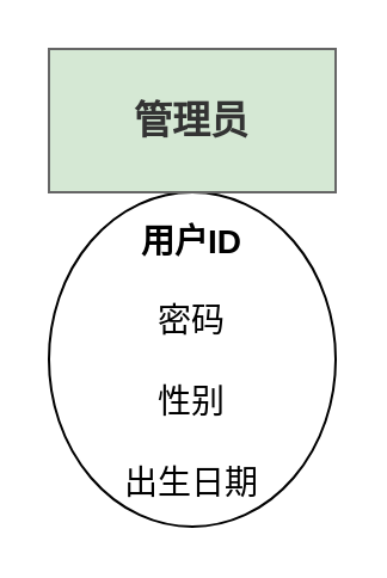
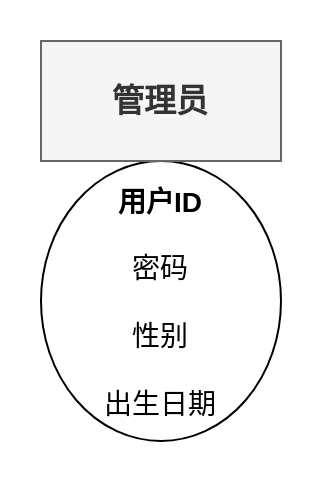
- <mxCell id="3" value="管理员" style="rounded=0;whiteSpace=wrap;html=1;fontSize=16;fillColor=#d5e8d4;fontColor=#333333;strokeColor=#666666;fontStyle=1;" vertex="1" parent="1"><mxGeometry x="20" y="20" width="120" height="60" as="geometry" /></mxCell>
+ <mxCell id="3" value="管理员" style="rounded=0;whiteSpace=wrap;html=1;fontSize=16;fillColor=#f5f5f5;fontColor=#333333;strokeColor=#666666;fontStyle=1" vertex="1" parent="1"><mxGeometry x="20" y="20" width="120" height="60" as="geometry" /></mxCell>
